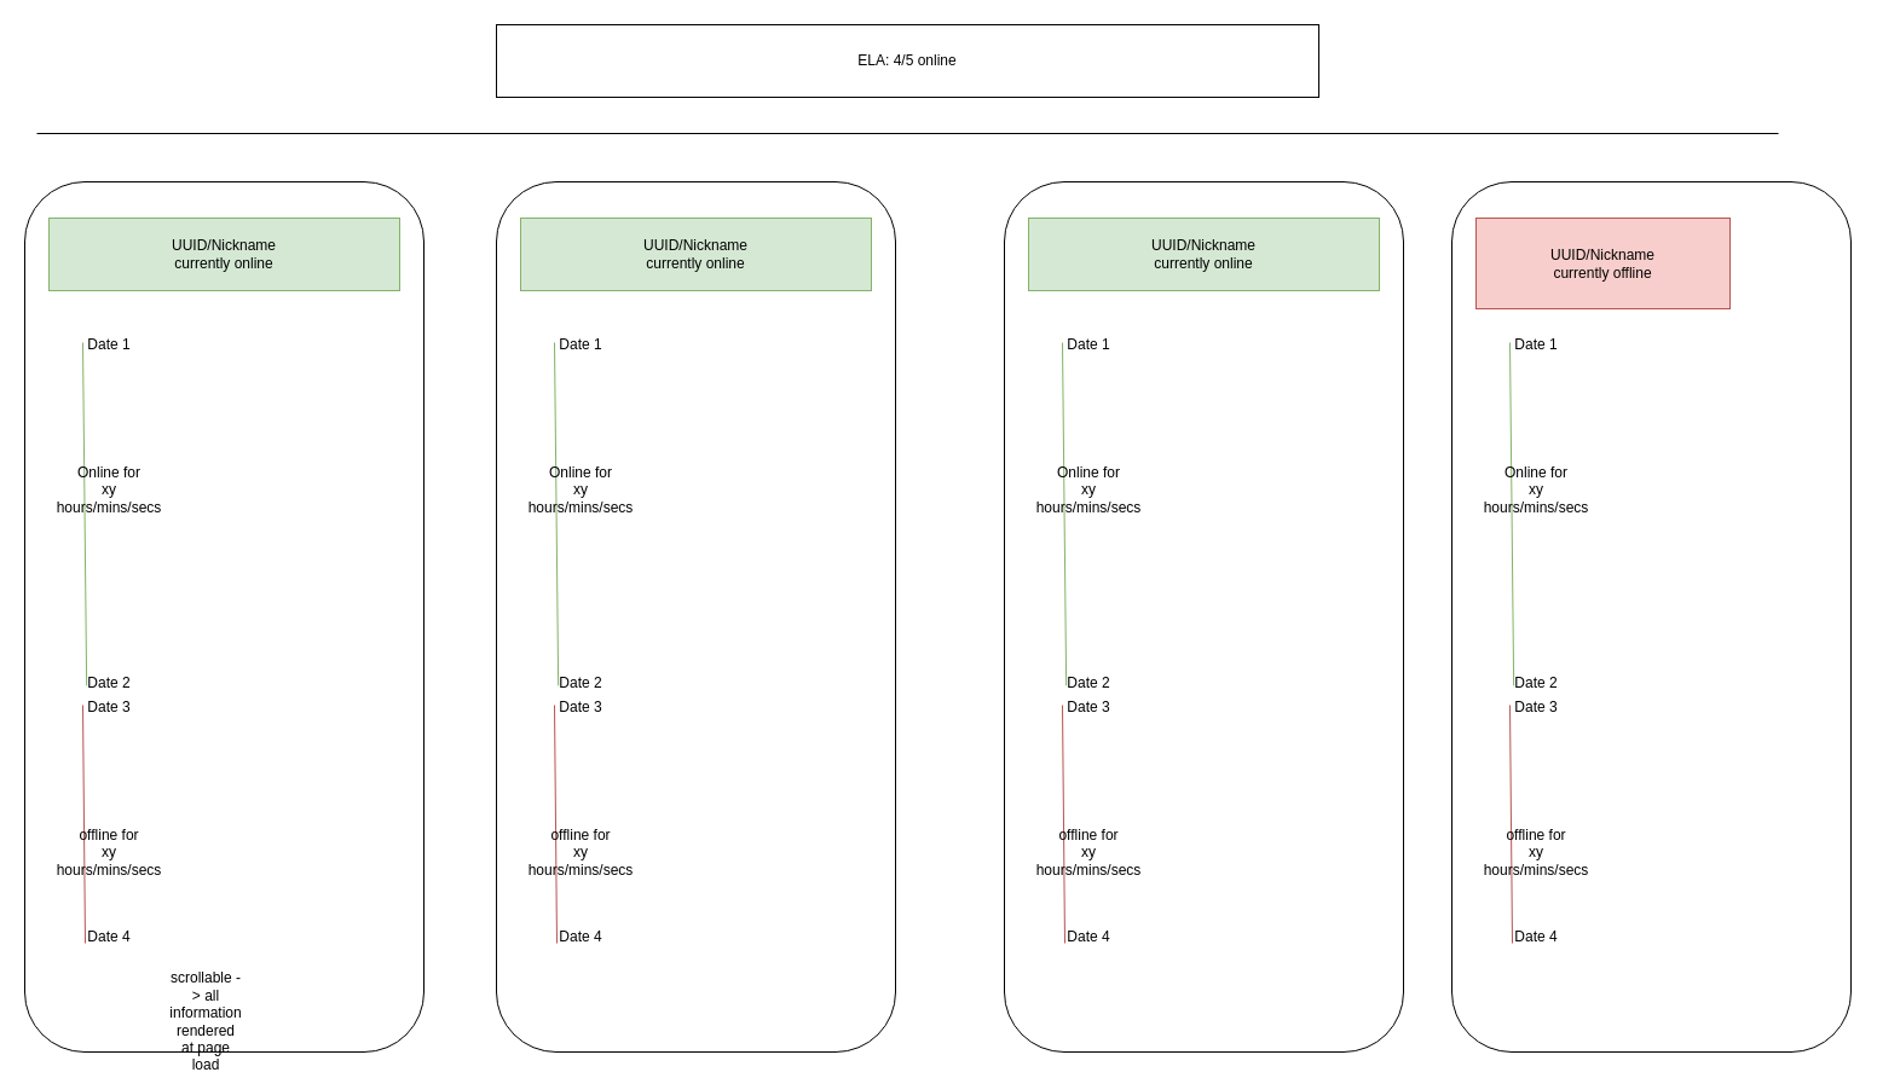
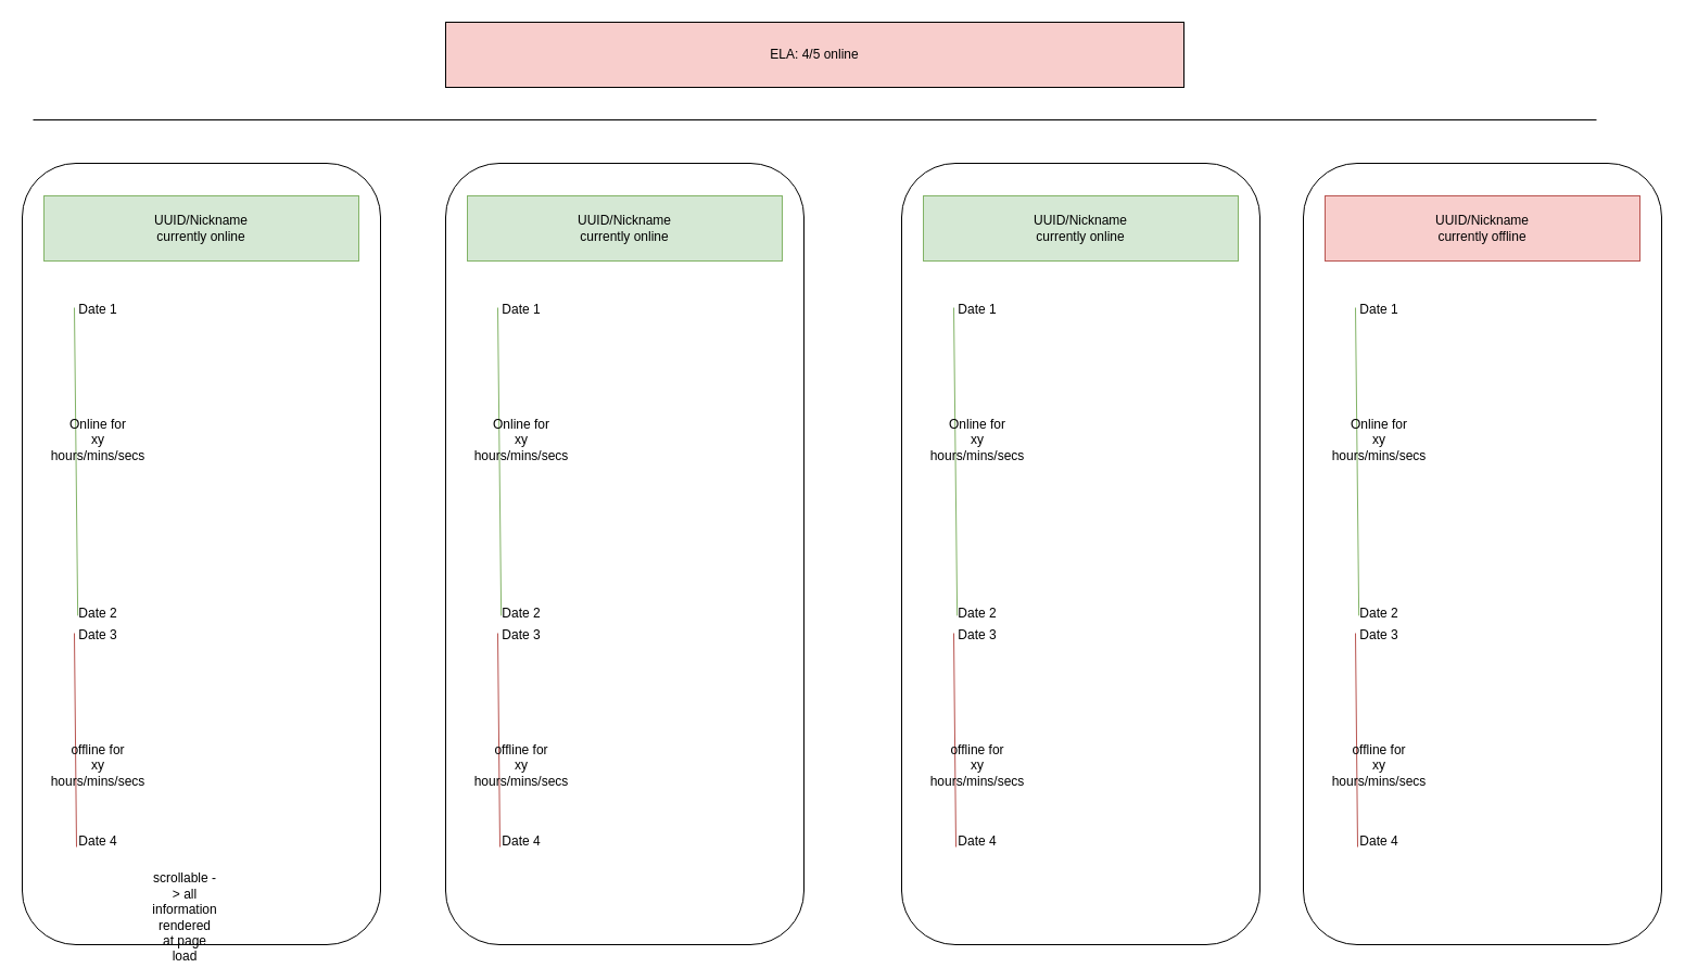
- <mxCell id="2" value="ELA: 4/5 online" style="rounded=0;whiteSpace=wrap;html=1;" vertex="1" parent="1"><mxGeometry x="410" y="20" width="680" height="60" as="geometry" /></mxCell>
+ <mxCell id="2" value="ELA: 4/5 online" style="rounded=0;whiteSpace=wrap;html=1;fillColor=#f8cecc;" vertex="1" parent="1"><mxGeometry x="410" y="20" width="680" height="60" as="geometry" /></mxCell>
- <mxCell id="35" value="UUID/Nickname&lt;br&gt;currently offline" style="rounded=0;whiteSpace=wrap;html=1;fillColor=#f8cecc;strokeColor=#b85450;" vertex="1" parent="1"><mxGeometry x="1220" y="180" width="210" height="75" as="geometry" /></mxCell>
+ <mxCell id="35" value="UUID/Nickname&lt;br&gt;currently offline" style="rounded=0;whiteSpace=wrap;html=1;fillColor=#f8cecc;strokeColor=#b85450;" vertex="1" parent="1"><mxGeometry x="1220" y="180" width="290" height="60" as="geometry" /></mxCell>
